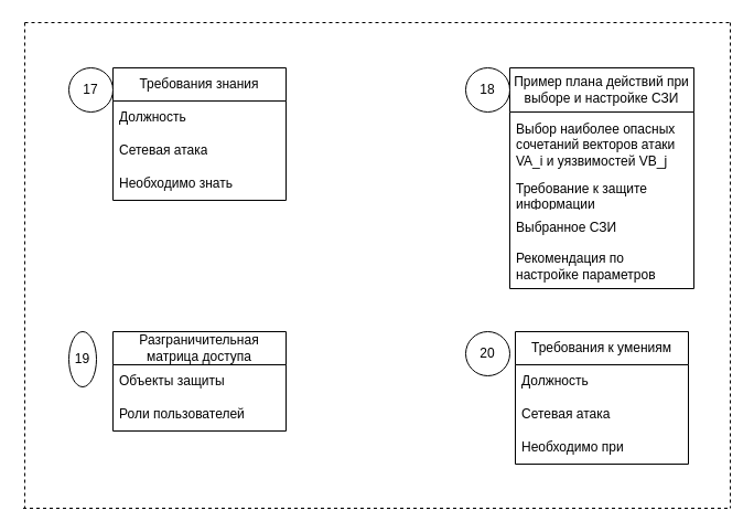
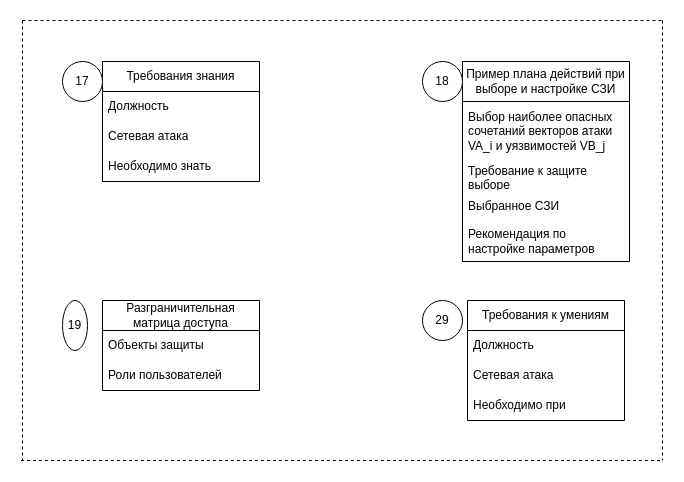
- <mxCell id="12" value="Требование к защите информации" style="text;strokeColor=none;fillColor=none;align=left;verticalAlign=middle;spacingLeft=4;spacingRight=4;overflow=hidden;points=[[0,0.5],[1,0.5]];portConstraint=eastwest;rotatable=0;whiteSpace=wrap;html=1;" parent="10" vertex="1"><mxGeometry y="100" width="167" height="30" as="geometry" /></mxCell>
+ <mxCell id="12" value="Требование к защите выборе" style="text;strokeColor=none;fillColor=none;align=left;verticalAlign=middle;spacingLeft=4;spacingRight=4;overflow=hidden;points=[[0,0.5],[1,0.5]];portConstraint=eastwest;rotatable=0;whiteSpace=wrap;html=1;" parent="10" vertex="1"><mxGeometry y="100" width="167" height="30" as="geometry" /></mxCell>
- <mxCell id="25" value="20" style="ellipse;whiteSpace=wrap;html=1;aspect=fixed;" vertex="1" parent="1"><mxGeometry x="422" y="300" width="40" height="40" as="geometry" /></mxCell>
+ <mxCell id="25" value="29" style="ellipse;whiteSpace=wrap;html=1;aspect=fixed;" vertex="1" parent="1"><mxGeometry x="422" y="300" width="40" height="40" as="geometry" /></mxCell>
